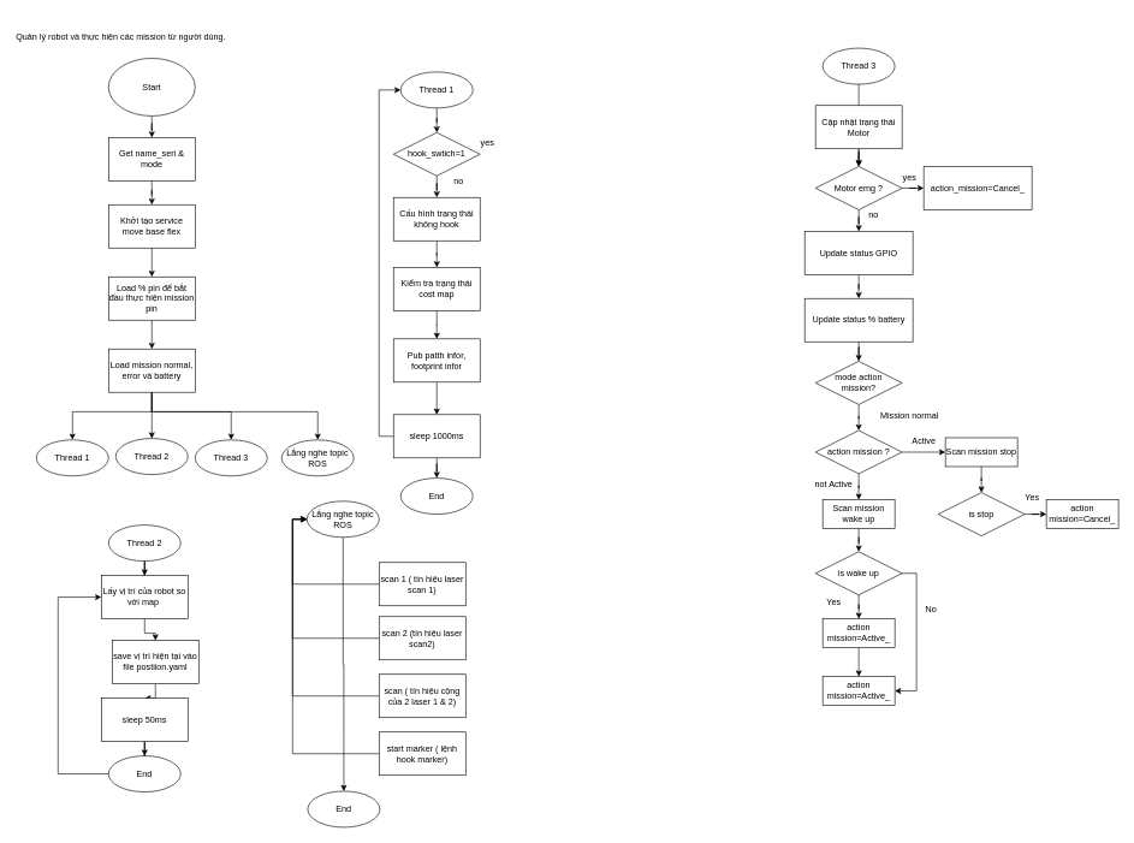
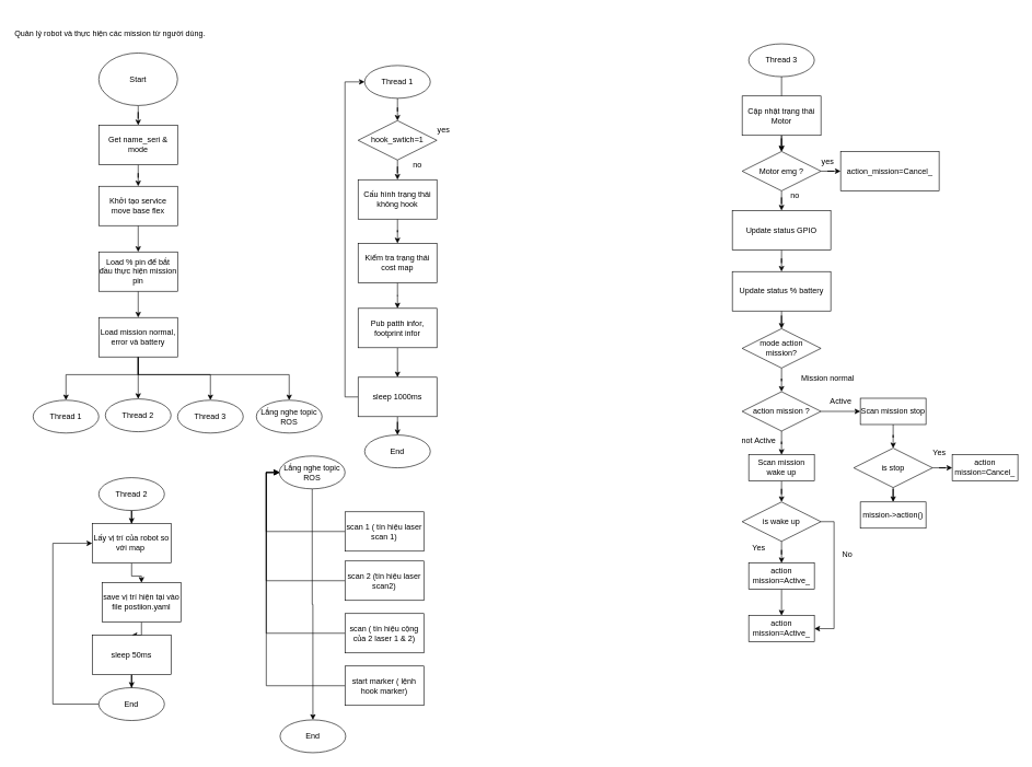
+ <mxCell id="93" value="" style="edgeStyle=orthogonalEdgeStyle;rounded=0;orthogonalLoop=1;jettySize=auto;html=1;" edge="1" parent="1" source="94" target="97"><mxGeometry relative="1" as="geometry" /></mxCell>
+ <mxCell id="97" value="mission-&amp;gt;action()" style="rounded=0;whiteSpace=wrap;html=1;" vertex="1" parent="1"><mxGeometry x="1310" y="764" width="100" height="40" as="geometry" /></mxCell>
